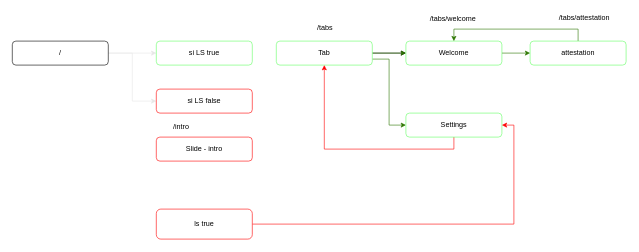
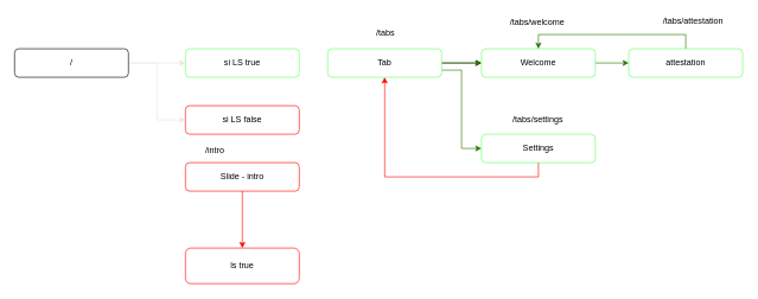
+ <mxCell id="23" value="/tabs/settings" style="text;html=1;align=center;verticalAlign=middle;resizable=0;points=[];autosize=1;" parent="1" vertex="1"><mxGeometry x="714" y="159.5" width="81" height="17" as="geometry" /></mxCell>
- <mxCell id="17" style="edgeStyle=orthogonalEdgeStyle;rounded=0;orthogonalLoop=1;jettySize=auto;html=1;entryX=1;entryY=0.5;entryDx=0;entryDy=0;fillColor=#0050ef;strokeColor=#FF0000;" parent="1" source="18" target="13" edge="1"><mxGeometry relative="1" as="geometry"><mxPoint x="680" y="88" as="targetPoint" /></mxGeometry></mxCell>
+ <mxCell id="15" value="" style="edgeStyle=orthogonalEdgeStyle;rounded=0;orthogonalLoop=1;jettySize=auto;html=1;strokeColor=#FF0000;" parent="1" source="16" target="18" edge="1"><mxGeometry relative="1" as="geometry" /></mxCell>
